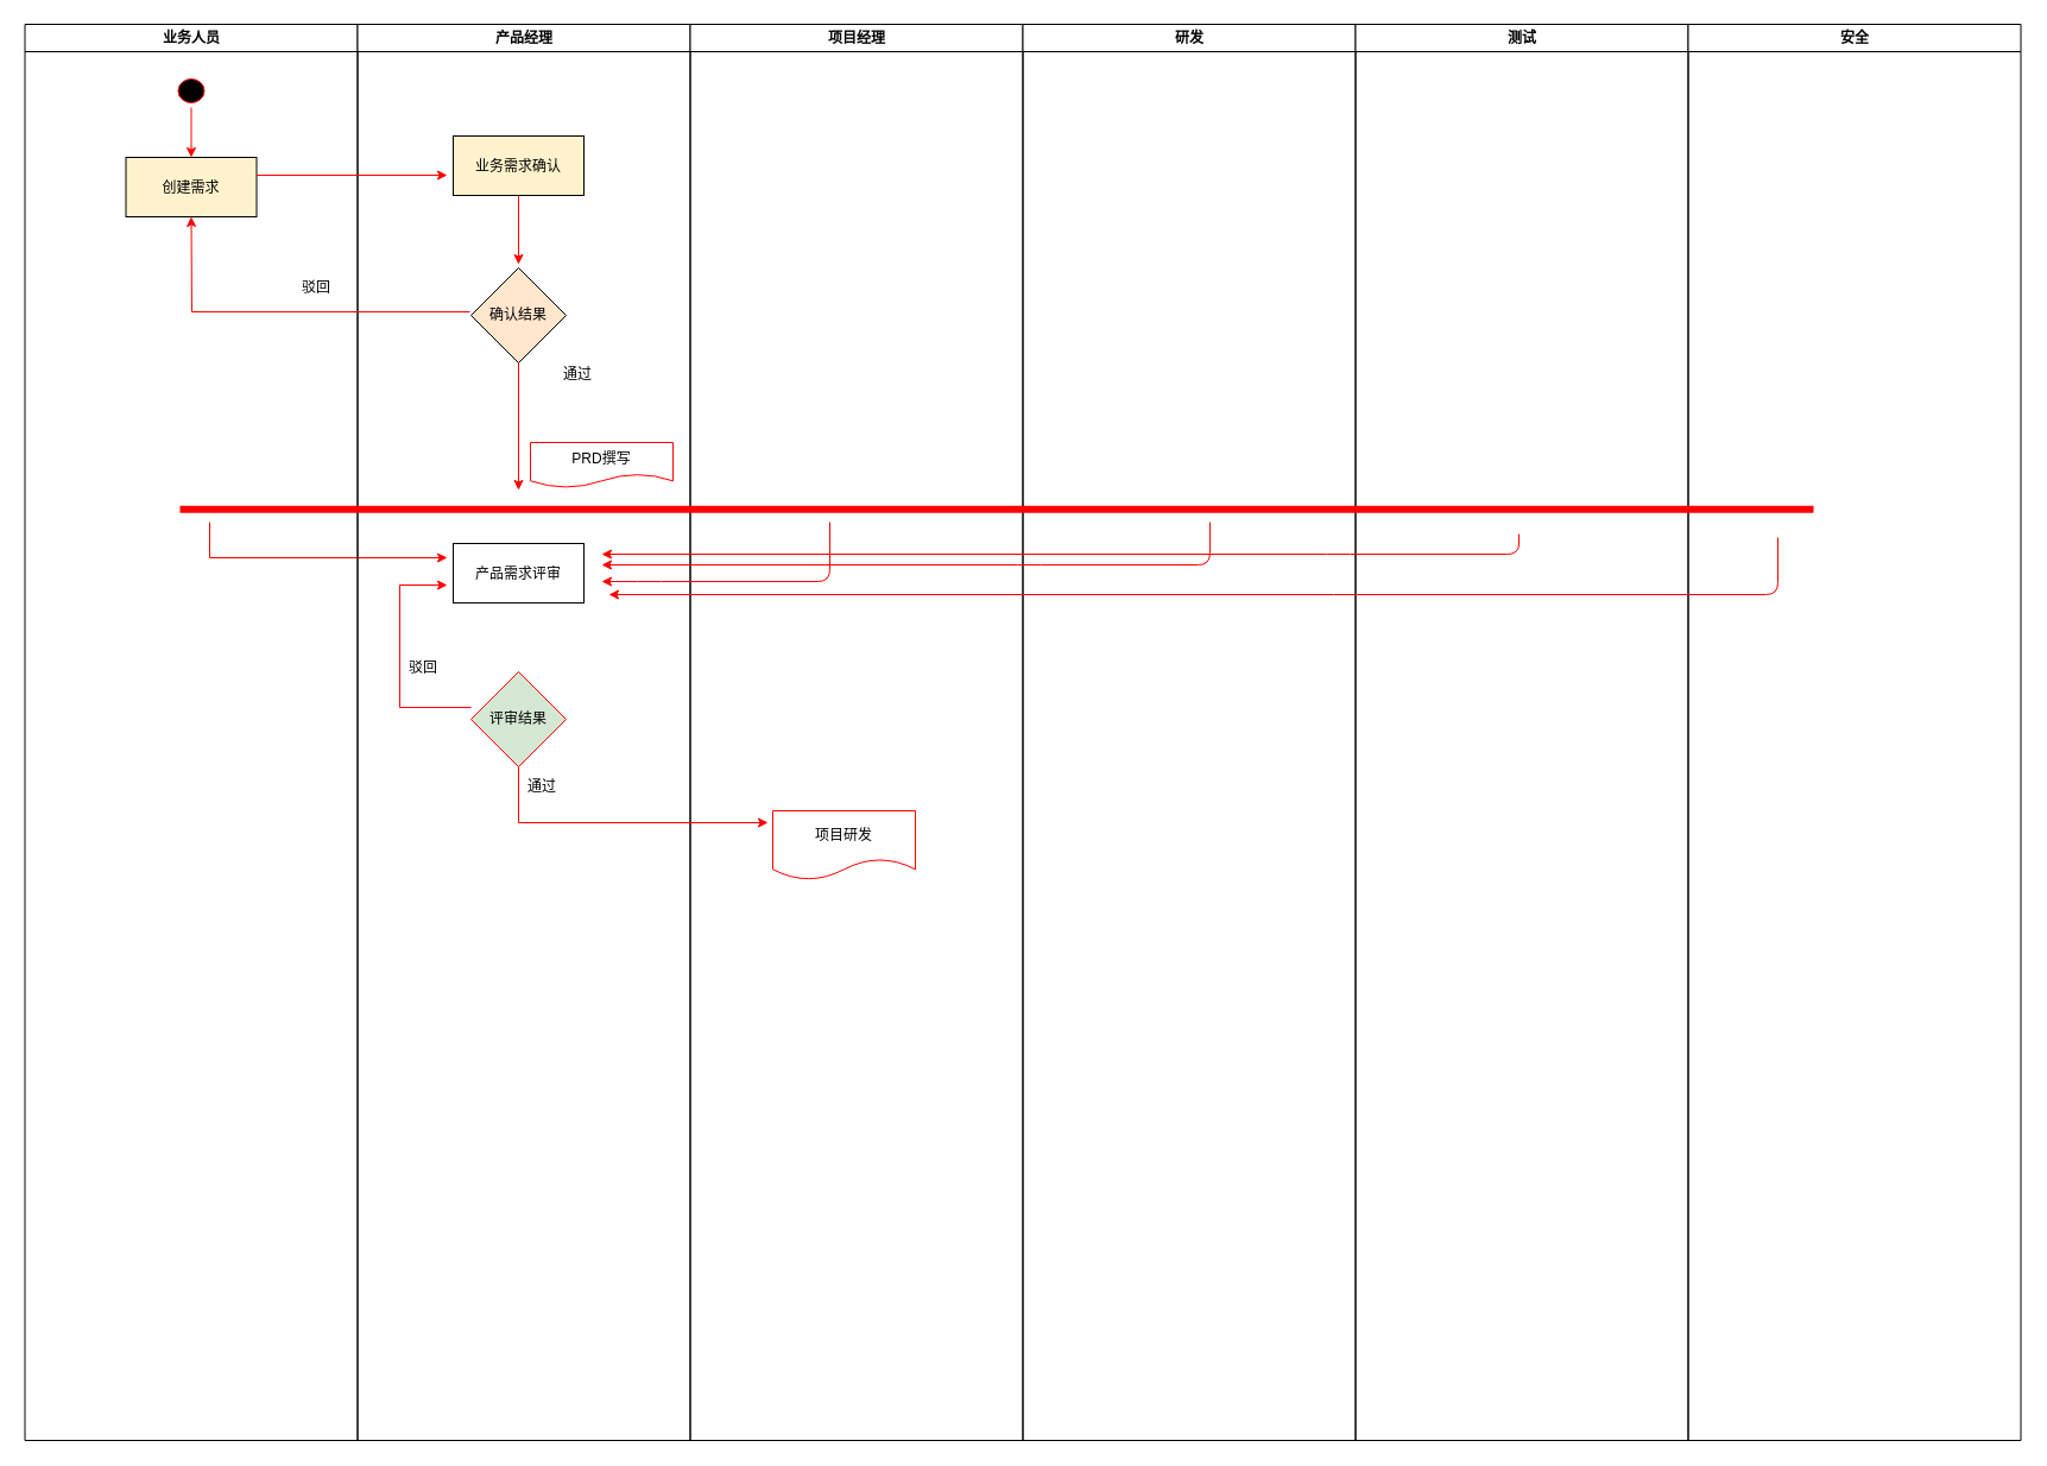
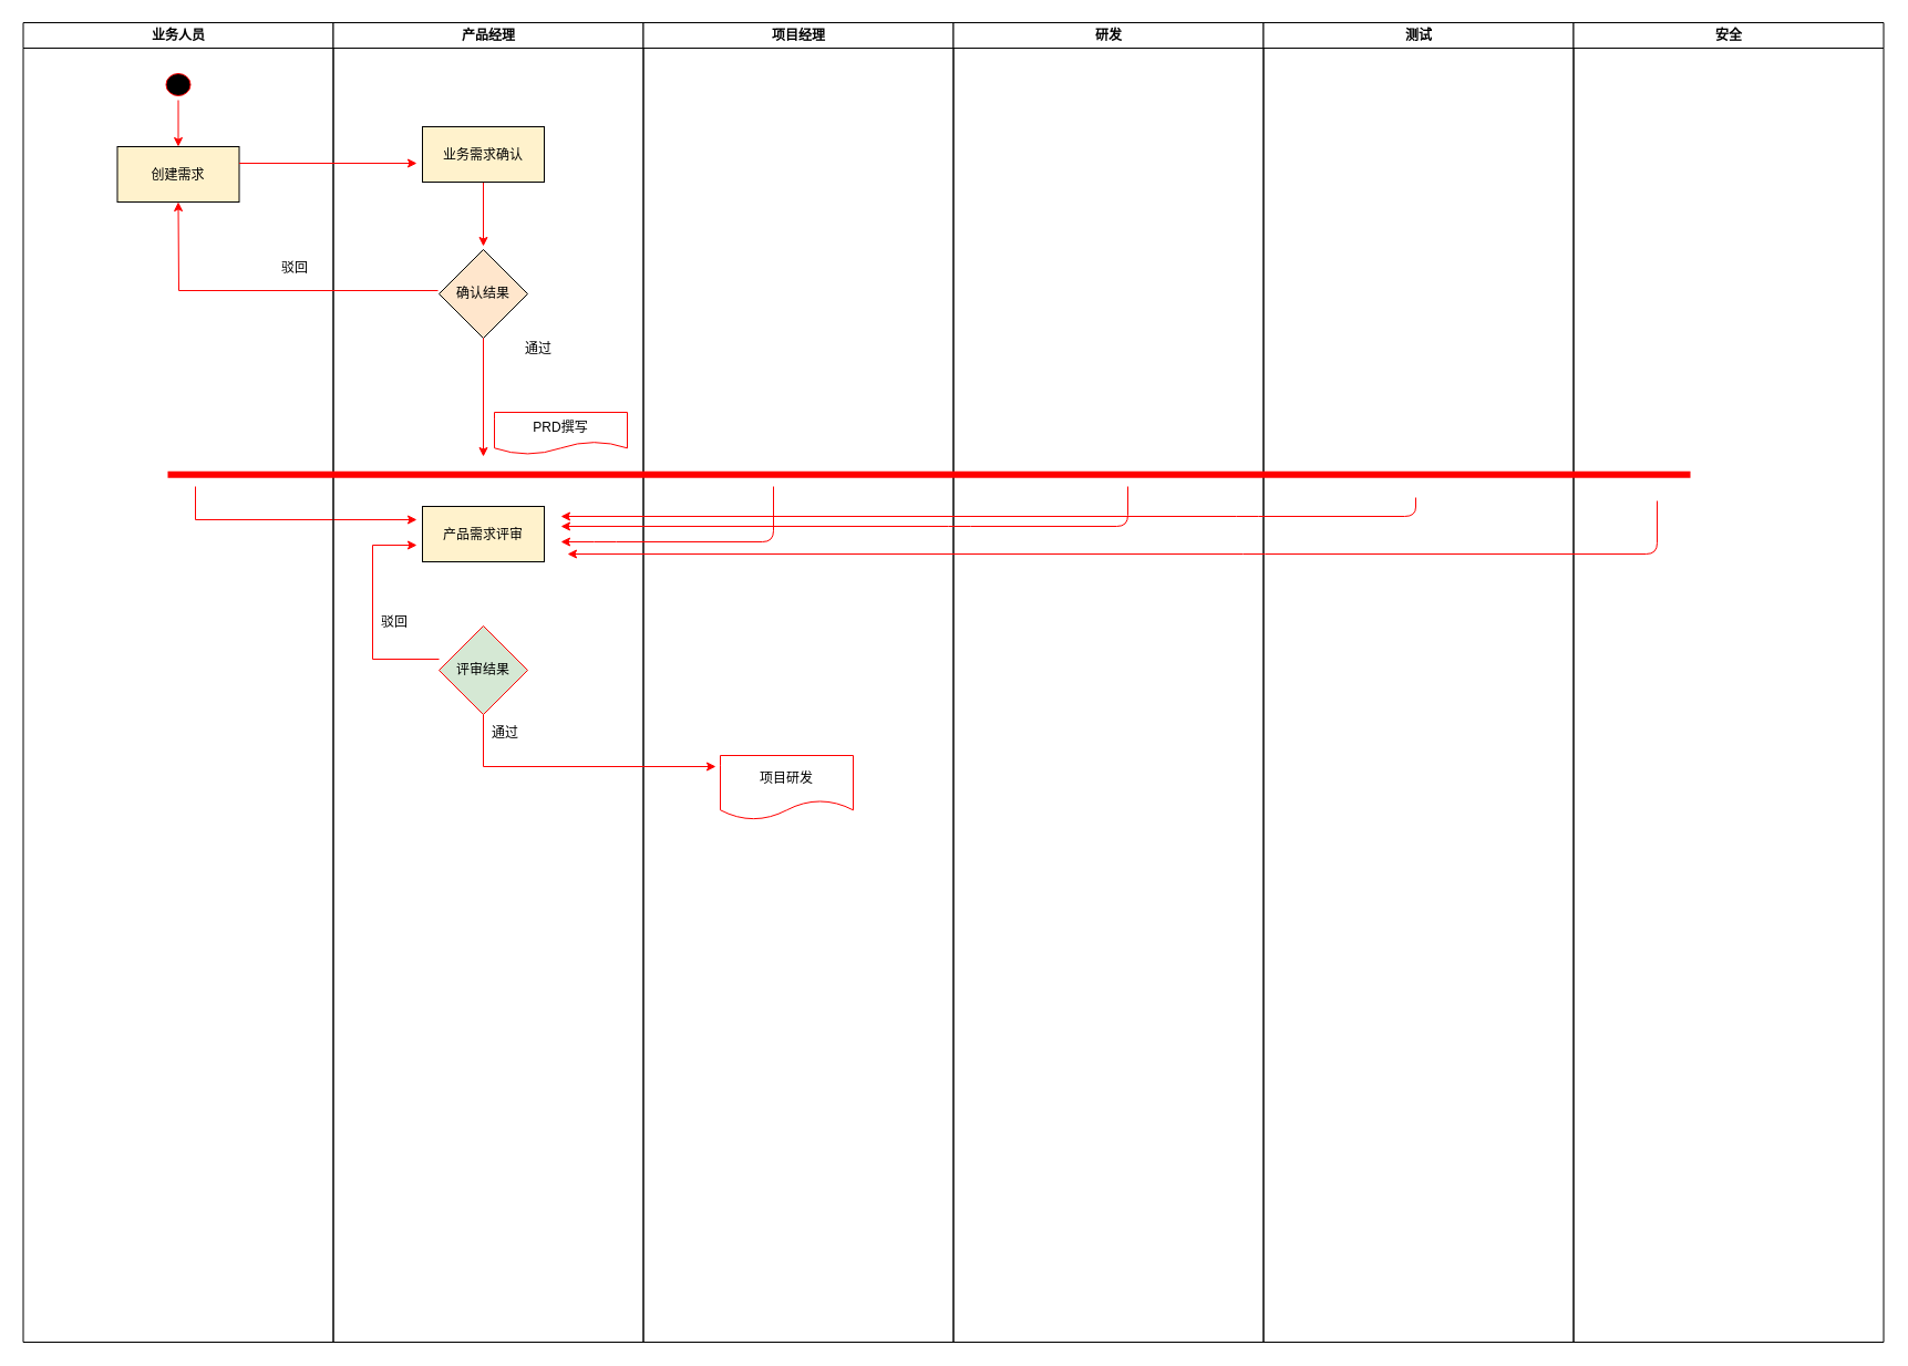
- <mxCell id="13" value="产品需求评审" style="" vertex="1" parent="8"><mxGeometry x="80.5" y="437" width="110" height="50" as="geometry" /></mxCell>
+ <mxCell id="13" value="产品需求评审" style="fillColor=#fff2cc;" vertex="1" parent="8"><mxGeometry x="80.5" y="437" width="110" height="50" as="geometry" /></mxCell>
